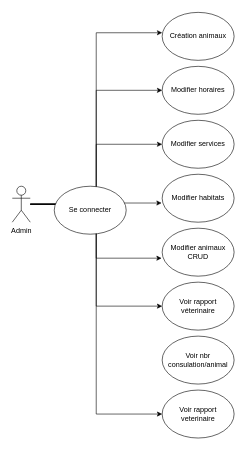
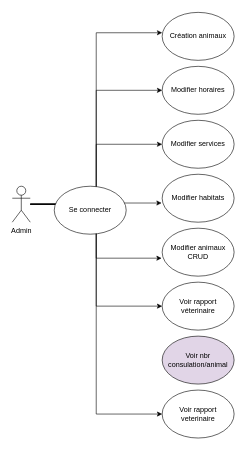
- <mxCell id="13" value="Voir nbr consulation/animal" style="ellipse;whiteSpace=wrap;html=1;" parent="1" vertex="1"><mxGeometry x="270" y="560" width="120" height="80" as="geometry" /></mxCell>
+ <mxCell id="13" value="Voir nbr consulation/animal" style="ellipse;whiteSpace=wrap;html=1;fillColor=#e1d5e7;" parent="1" vertex="1"><mxGeometry x="270" y="560" width="120" height="80" as="geometry" /></mxCell>
